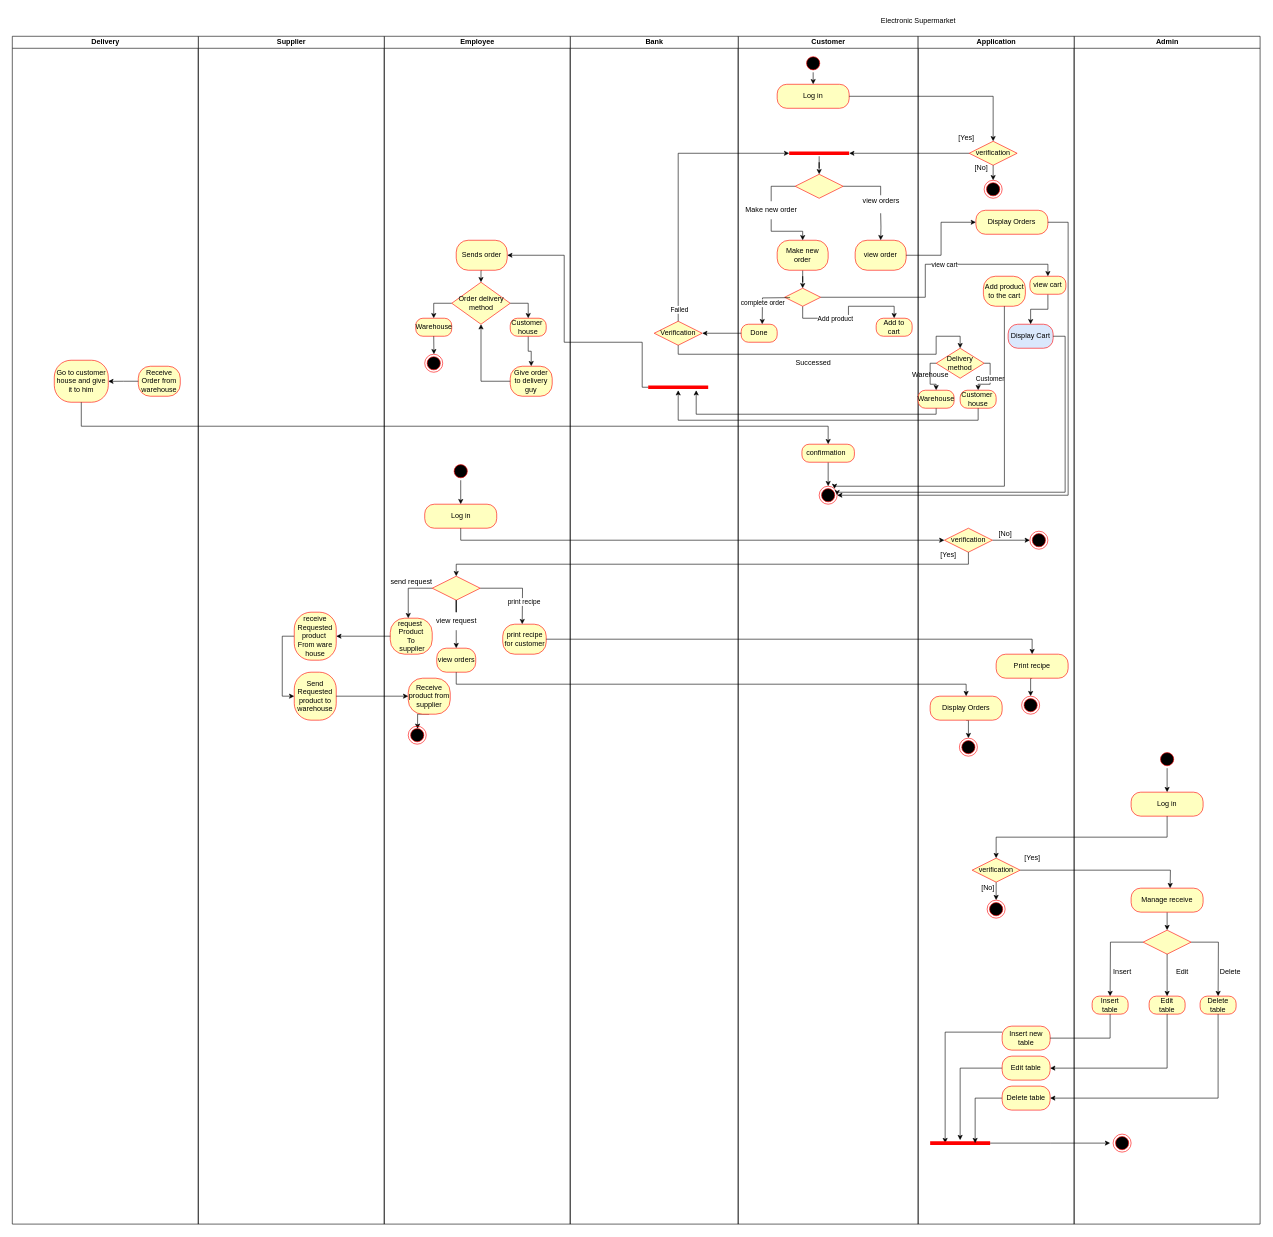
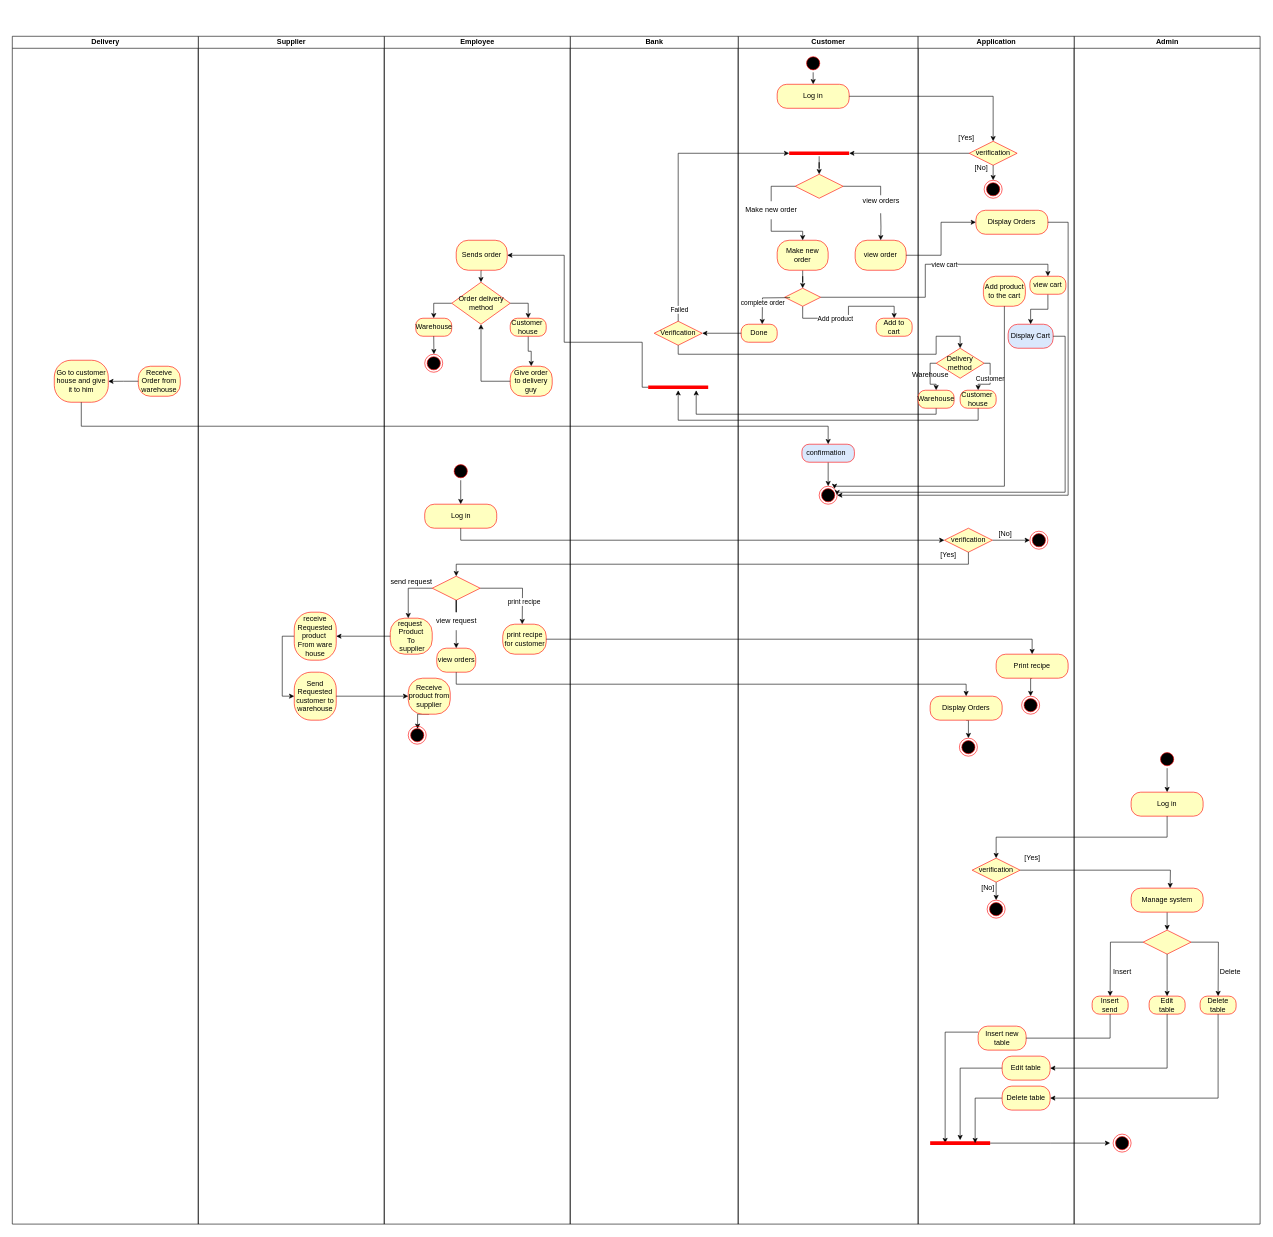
- <mxCell id="90" value="Electronic Supermarket" style="text;html=1;align=center;verticalAlign=middle;resizable=0;points=[];autosize=1;strokeColor=none;fillColor=none;" parent="1" vertex="1"><mxGeometry x="1455" y="20" width="150" height="30" as="geometry" /></mxCell>
- <mxCell id="26" value="Successed" style="text;html=1;align=center;verticalAlign=middle;resizable=0;points=[];autosize=1;strokeColor=none;fillColor=none;" parent="2" vertex="1"><mxGeometry x="85" y="530" width="80" height="30" as="geometry" /></mxCell>
- <mxCell id="28" value="confirmation&amp;nbsp;&amp;nbsp;" style="rounded=1;whiteSpace=wrap;html=1;arcSize=40;fontColor=#000000;fillColor=#ffffc0;strokeColor=#ff0000;" parent="2" vertex="1"><mxGeometry x="106.25" y="680" width="87.5" height="30" as="geometry" /></mxCell>
+ <mxCell id="28" value="confirmation&amp;nbsp;&amp;nbsp;" style="rounded=1;whiteSpace=wrap;html=1;arcSize=40;fontColor=#000000;fillColor=#dae8fc;strokeColor=#ff0000;" parent="2" vertex="1"><mxGeometry x="106.25" y="680" width="87.5" height="30" as="geometry" /></mxCell>
- <mxCell id="122" value="Send Requested product to warehouse" style="rounded=1;whiteSpace=wrap;html=1;arcSize=40;fontColor=#000000;fillColor=#ffffc0;strokeColor=#ff0000;" parent="119" vertex="1"><mxGeometry x="160" y="1060" width="70" height="80" as="geometry" /></mxCell>
+ <mxCell id="122" value="Send Requested customer to warehouse" style="rounded=1;whiteSpace=wrap;html=1;arcSize=40;fontColor=#000000;fillColor=#ffffc0;strokeColor=#ff0000;" parent="119" vertex="1"><mxGeometry x="160" y="1060" width="70" height="80" as="geometry" /></mxCell>
- <mxCell id="37" value="Manage receive" style="rounded=1;whiteSpace=wrap;html=1;arcSize=40;fontColor=#000000;fillColor=#ffffc0;strokeColor=#ff0000;" vertex="1" parent="32"><mxGeometry x="95" y="1420" width="120" height="40" as="geometry" /></mxCell>
+ <mxCell id="37" value="Manage system" style="rounded=1;whiteSpace=wrap;html=1;arcSize=40;fontColor=#000000;fillColor=#ffffc0;strokeColor=#ff0000;" vertex="1" parent="32"><mxGeometry x="95" y="1420" width="120" height="40" as="geometry" /></mxCell>
- <mxCell id="43" value="Edit" style="text;html=1;align=center;verticalAlign=middle;resizable=0;points=[];autosize=1;strokeColor=none;fillColor=none;" vertex="1" parent="32"><mxGeometry x="160" y="1545" width="40" height="30" as="geometry" /></mxCell>
- <mxCell id="41" value="Insert&lt;br&gt;table" style="rounded=1;whiteSpace=wrap;html=1;arcSize=40;fontColor=#000000;fillColor=#ffffc0;strokeColor=#ff0000;" vertex="1" parent="32"><mxGeometry x="30" y="1600" width="60" height="30" as="geometry" /></mxCell>
+ <mxCell id="41" value="Insert&lt;br&gt;send" style="rounded=1;whiteSpace=wrap;html=1;arcSize=40;fontColor=#000000;fillColor=#ffffc0;strokeColor=#ff0000;" vertex="1" parent="32"><mxGeometry x="30" y="1600" width="60" height="30" as="geometry" /></mxCell>
- <mxCell id="82" value="Insert new&lt;br&gt;table" style="rounded=1;whiteSpace=wrap;html=1;arcSize=40;fontColor=#000000;fillColor=#ffffc0;strokeColor=#ff0000;" vertex="1" parent="47"><mxGeometry x="140" y="1650" width="80" height="40" as="geometry" /></mxCell>
+ <mxCell id="82" value="Insert new&lt;br&gt;table" style="rounded=1;whiteSpace=wrap;html=1;arcSize=40;fontColor=#000000;fillColor=#ffffc0;strokeColor=#ff0000;" vertex="1" parent="47"><mxGeometry x="100" y="1650" width="80" height="40" as="geometry" /></mxCell>
